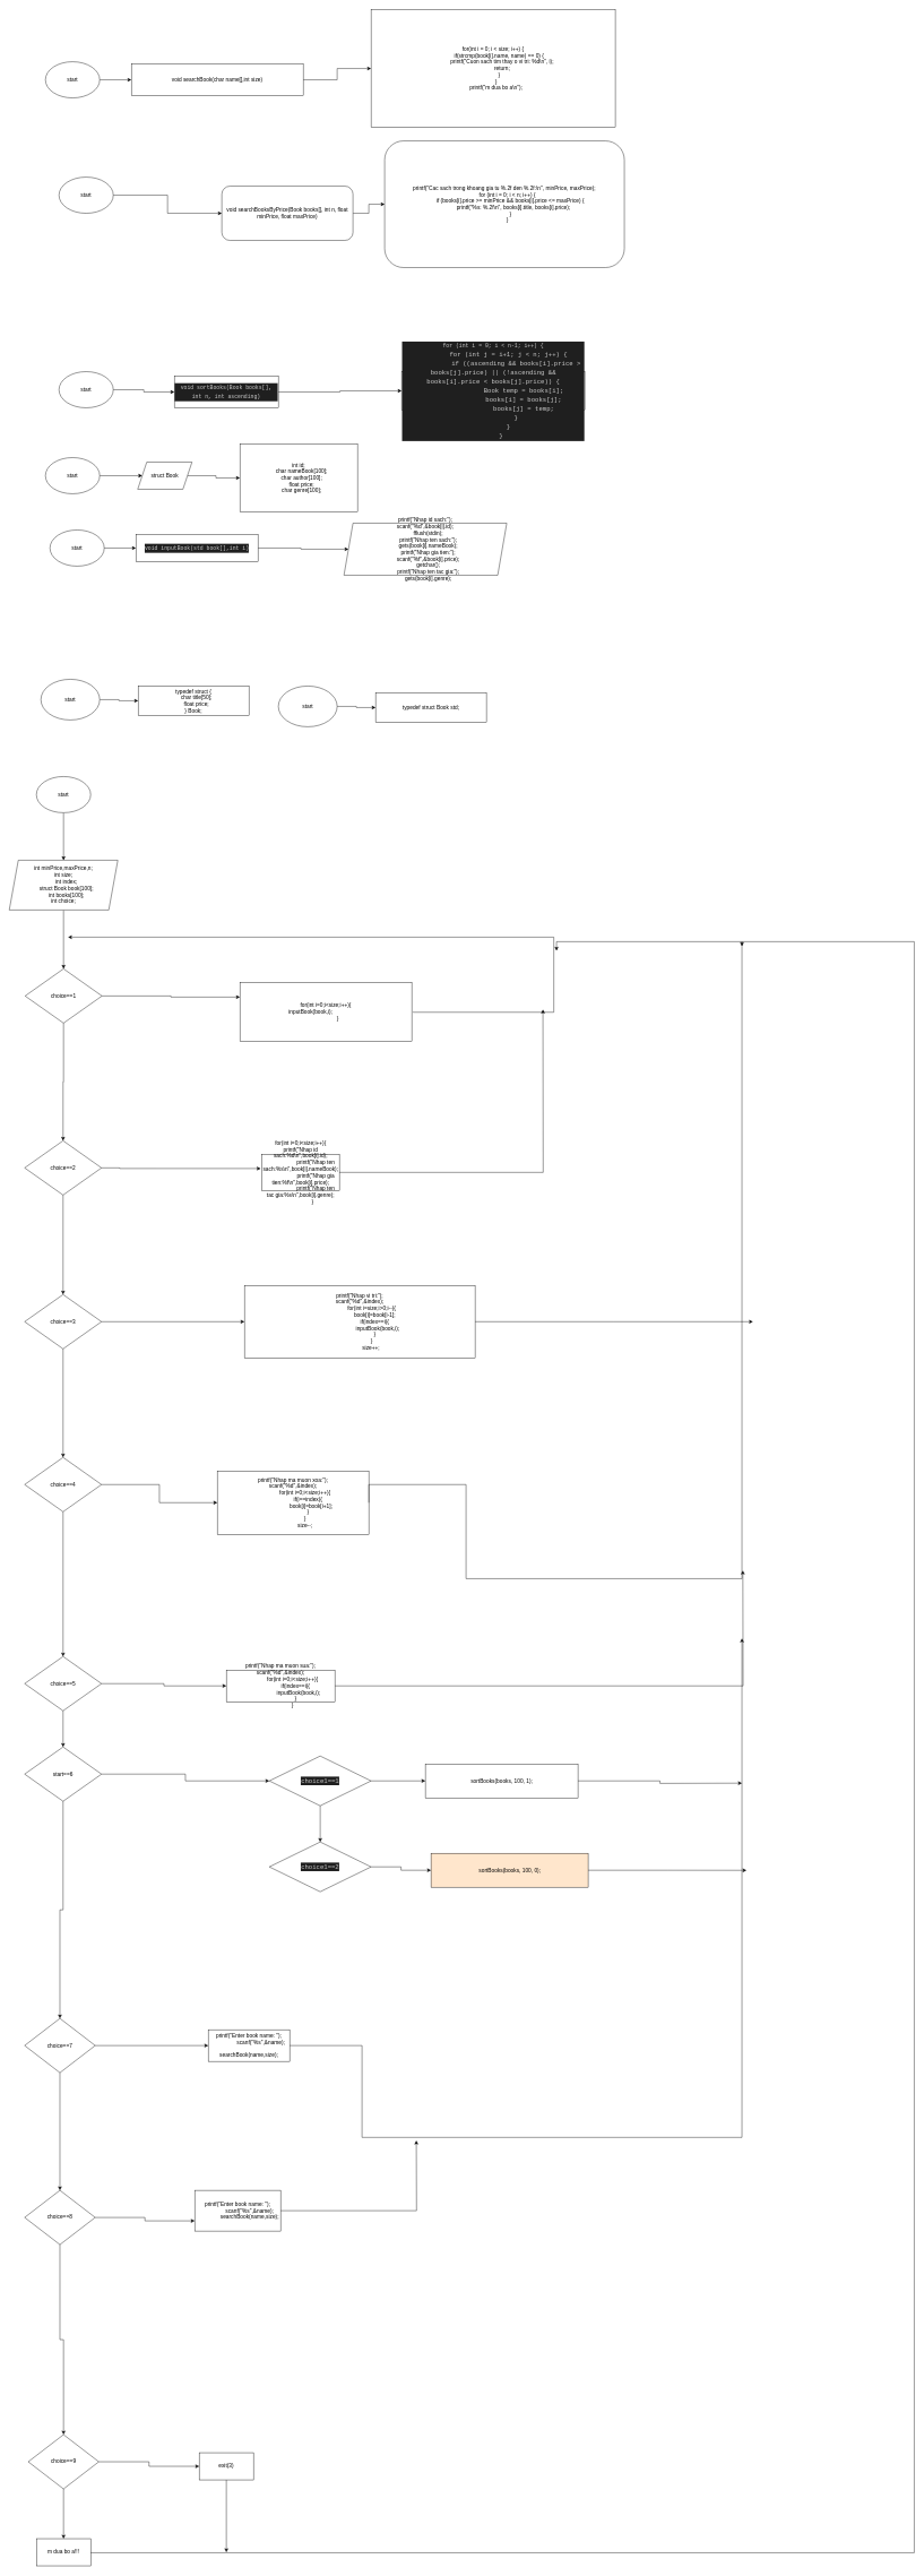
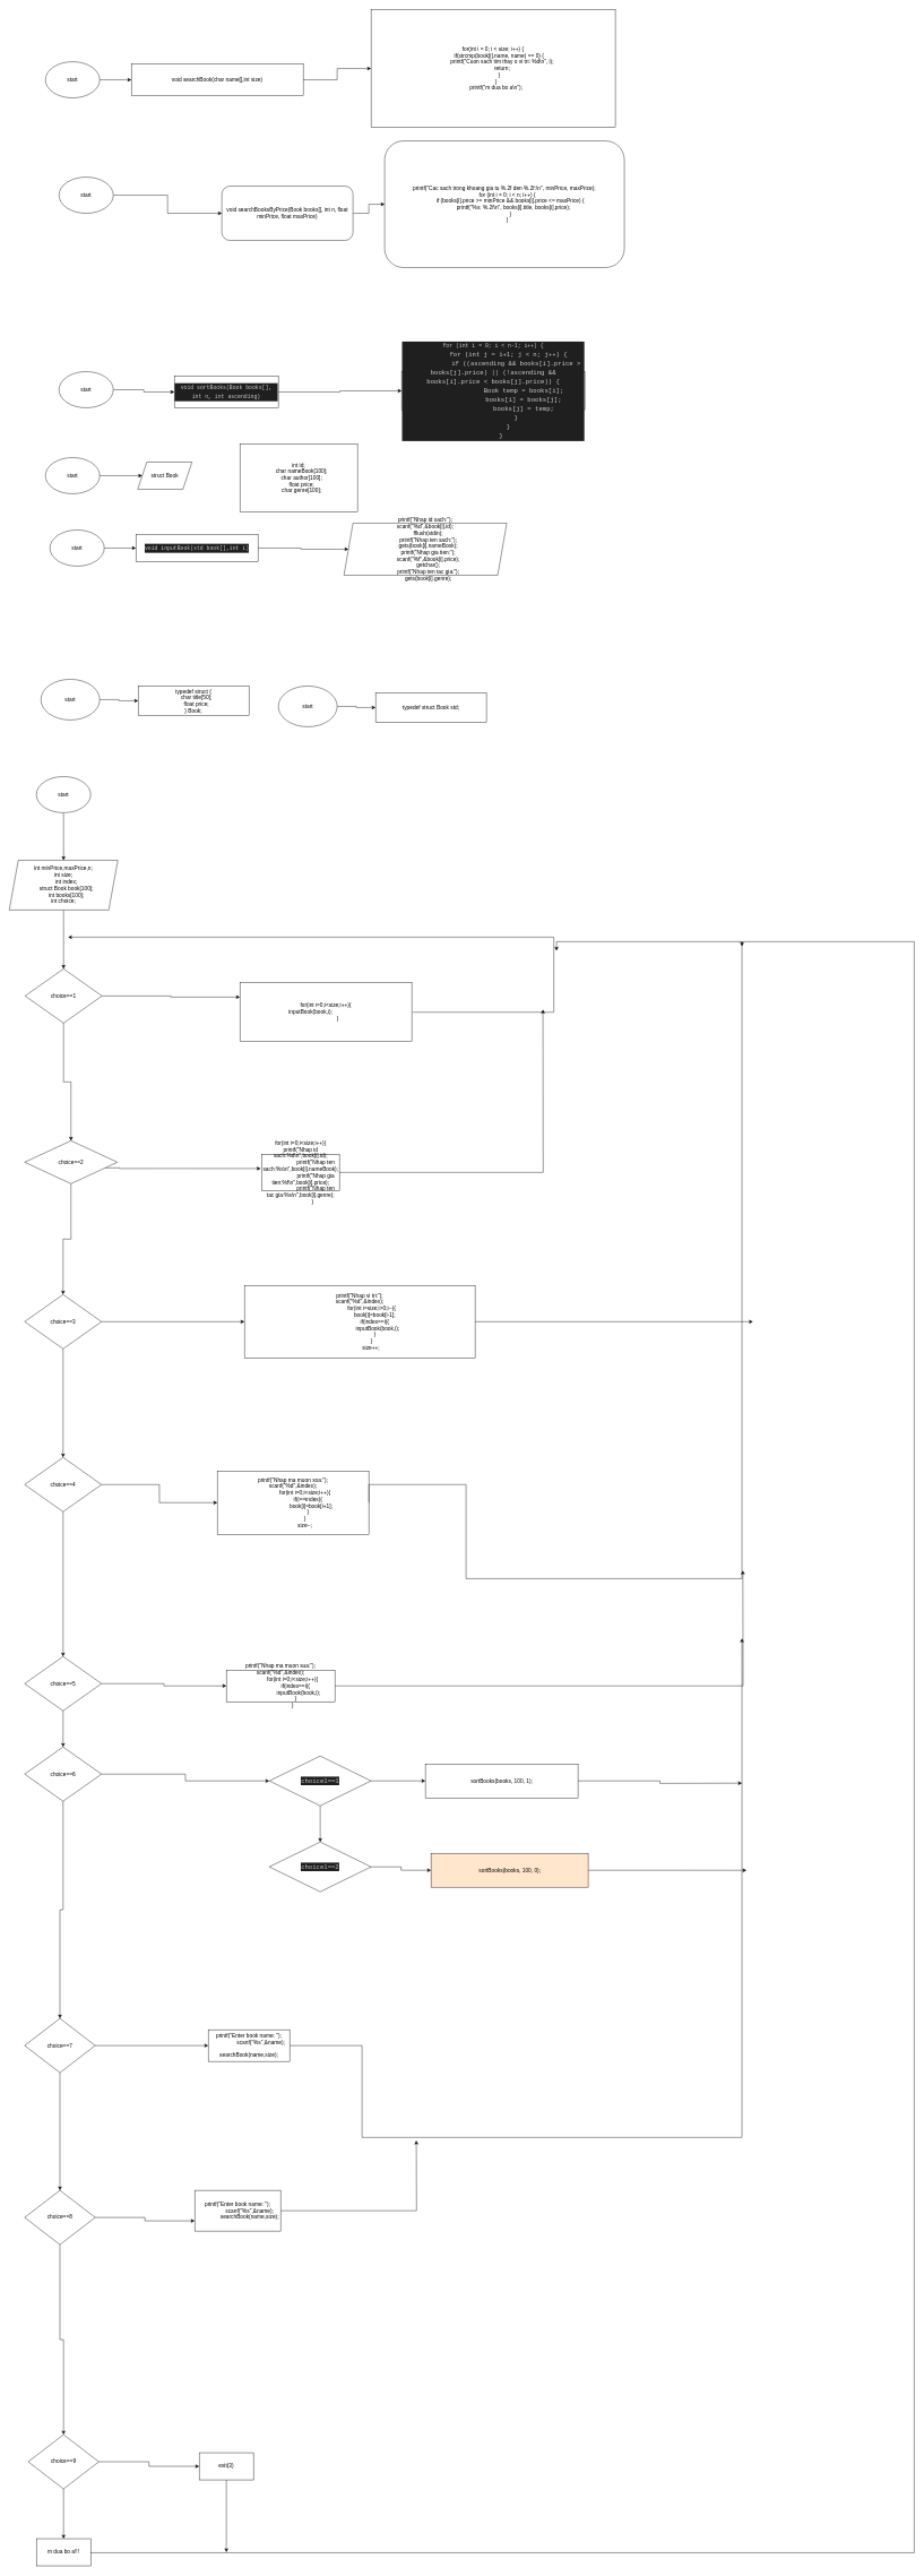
- <mxCell id="4" value="" style="edgeStyle=orthogonalEdgeStyle;rounded=0;orthogonalLoop=1;jettySize=auto;html=1;" parent="1" source="5" target="6" edge="1"><mxGeometry relative="1" as="geometry" /></mxCell>
- <mxCell id="39" value="choice==2" style="rhombus;whiteSpace=wrap;html=1;" parent="1" vertex="1"><mxGeometry x="54" y="2520" width="170" height="120" as="geometry" /></mxCell>
+ <mxCell id="39" value="choice==2" style="rhombus;whiteSpace=wrap;html=1;" parent="1" vertex="1"><mxGeometry x="54" y="2520" width="205" height="95" as="geometry" /></mxCell>
- <mxCell id="61" value="start==6" style="rhombus;whiteSpace=wrap;html=1;" parent="1" vertex="1"><mxGeometry x="54" y="3860" width="170" height="120" as="geometry" /></mxCell>
+ <mxCell id="61" value="choice==6" style="rhombus;whiteSpace=wrap;html=1;" parent="1" vertex="1"><mxGeometry x="54" y="3860" width="170" height="120" as="geometry" /></mxCell>
